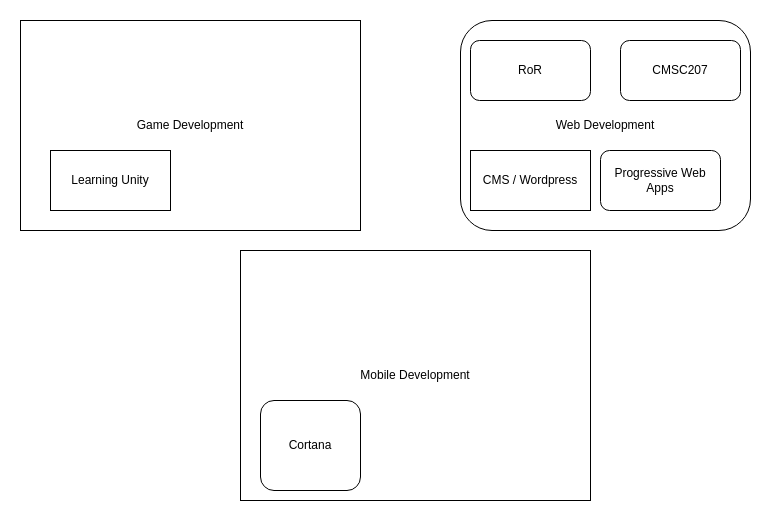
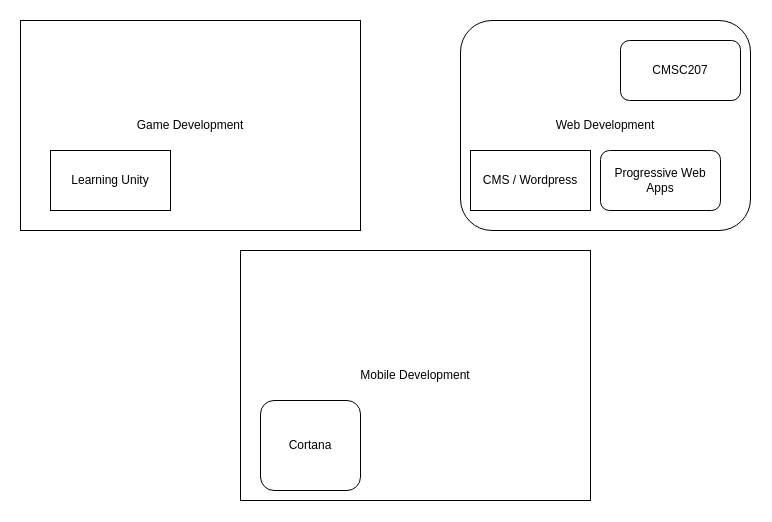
- <mxCell id="5" value="RoR" style="rounded=1;whiteSpace=wrap;html=1;" vertex="1" parent="1"><mxGeometry x="470" y="40" width="120" height="60" as="geometry" /></mxCell>
